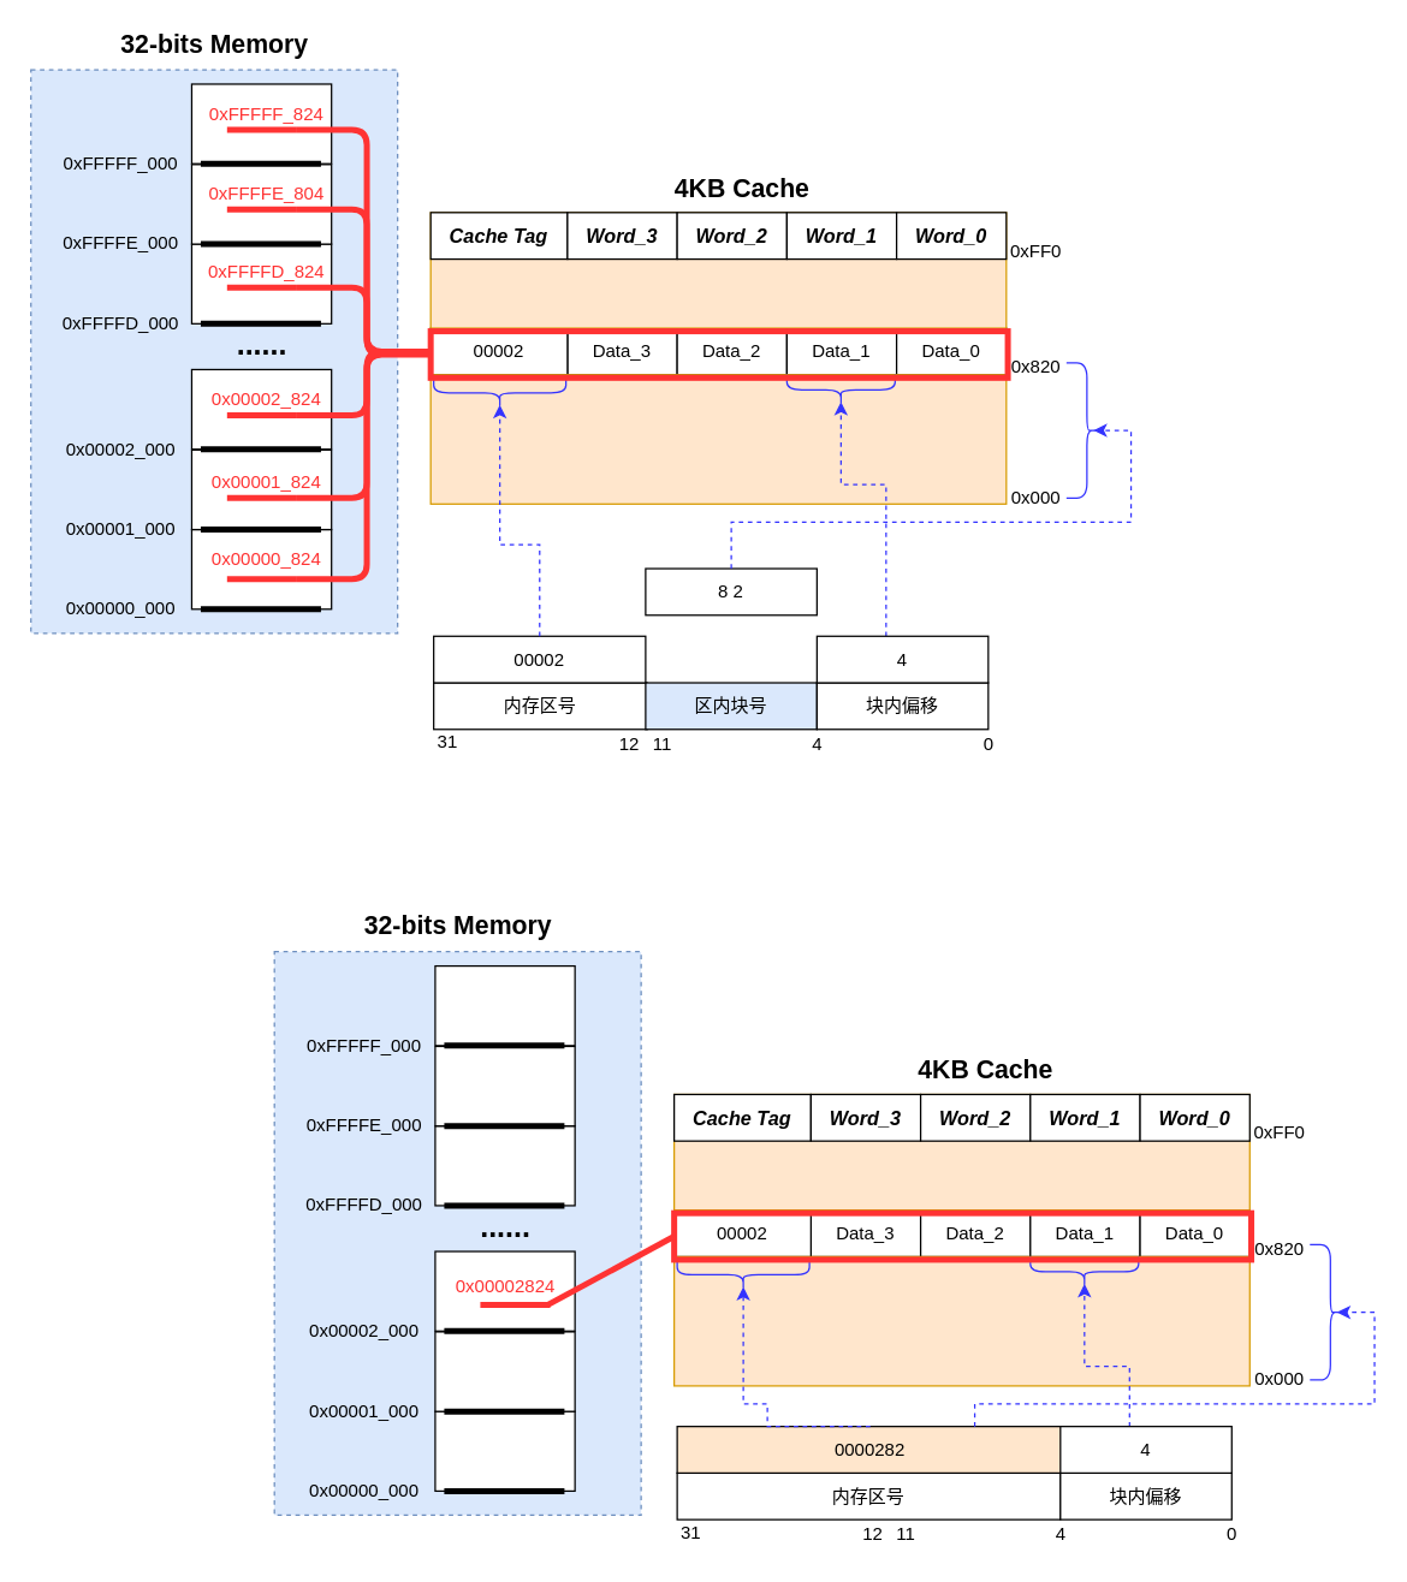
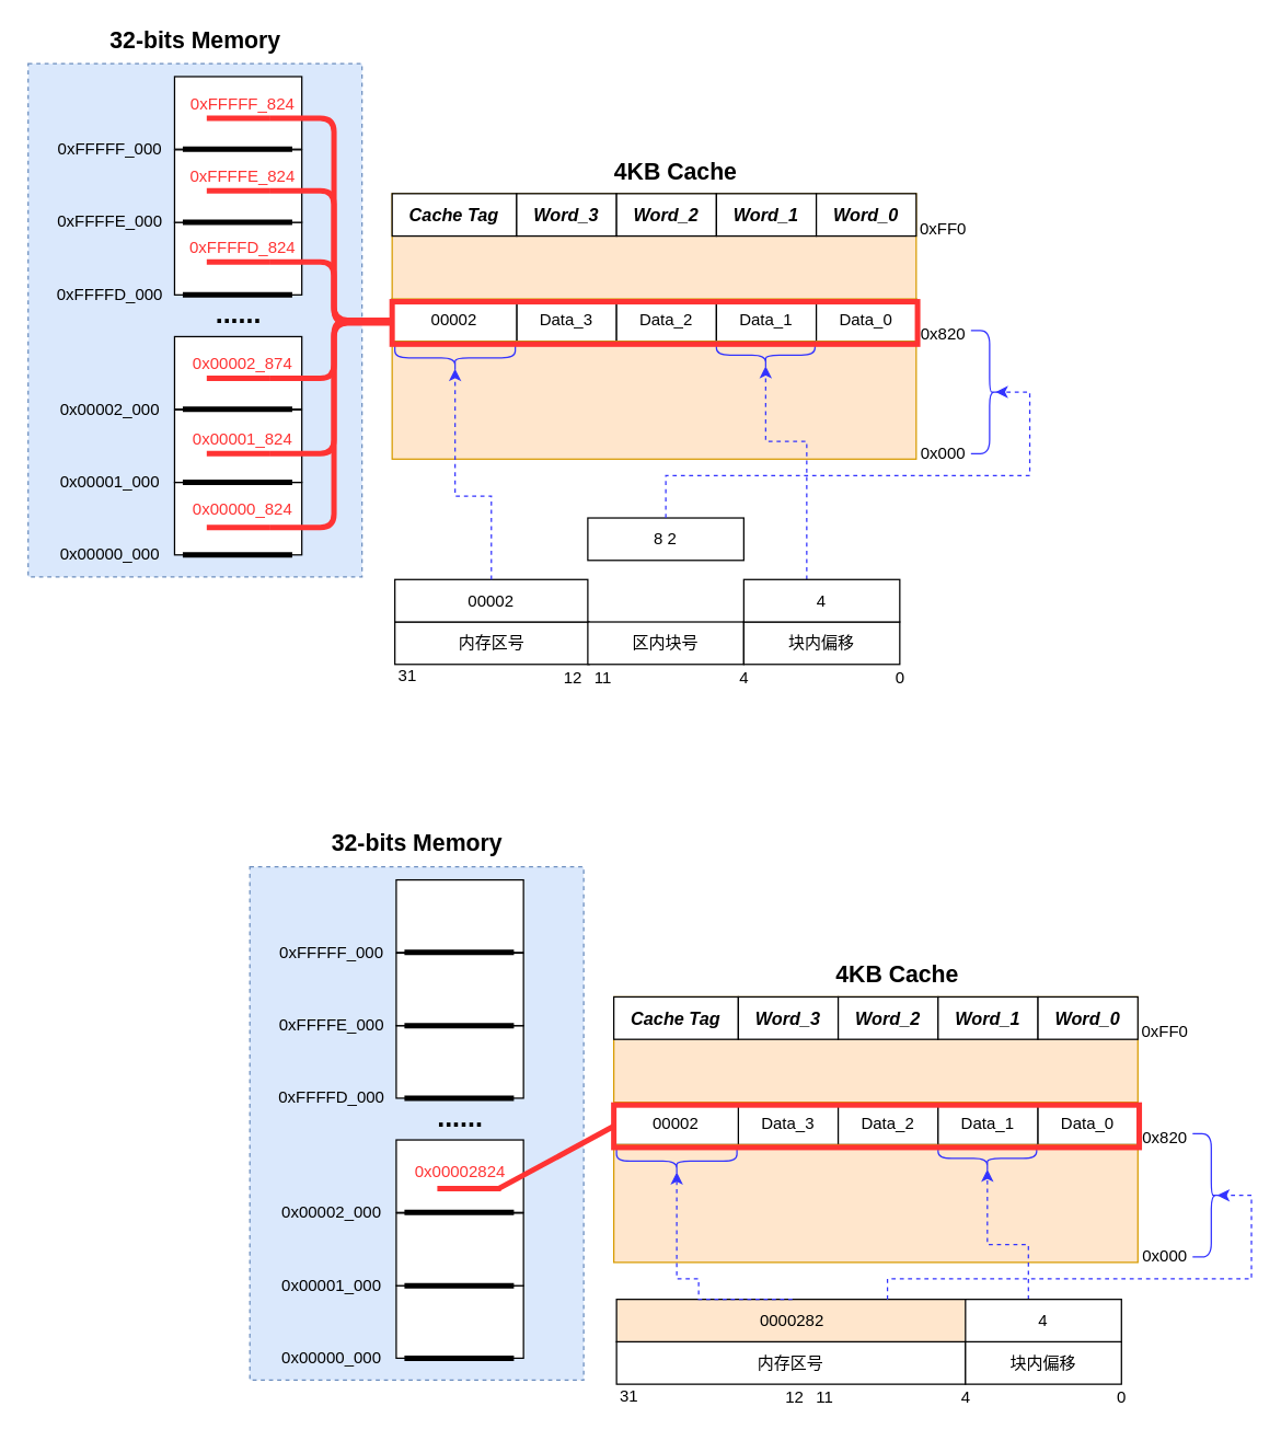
- <mxCell id="25" value="&lt;font color=&quot;#ff3333&quot;&gt;0xFFFFE_804&lt;/font&gt;" style="text;html=1;strokeColor=none;fillColor=none;align=center;verticalAlign=middle;whiteSpace=wrap;rounded=0;" parent="1" vertex="1"><mxGeometry x="157" y="118.5" width="40" height="20" as="geometry" /></mxCell>
+ <mxCell id="25" value="&lt;font color=&quot;#ff3333&quot;&gt;0xFFFFE_824&lt;/font&gt;" style="text;html=1;strokeColor=none;fillColor=none;align=center;verticalAlign=middle;whiteSpace=wrap;rounded=0;" parent="1" vertex="1"><mxGeometry x="157" y="118.5" width="40" height="20" as="geometry" /></mxCell>
- <mxCell id="23" value="&lt;font color=&quot;#ff3333&quot;&gt;0x00002_824&lt;/font&gt;" style="text;html=1;strokeColor=none;fillColor=none;align=center;verticalAlign=middle;whiteSpace=wrap;rounded=0;" parent="1" vertex="1"><mxGeometry x="157" y="256" width="40" height="20" as="geometry" /></mxCell>
+ <mxCell id="23" value="&lt;font color=&quot;#ff3333&quot;&gt;0x00002_874&lt;/font&gt;" style="text;html=1;strokeColor=none;fillColor=none;align=center;verticalAlign=middle;whiteSpace=wrap;rounded=0;" parent="1" vertex="1"><mxGeometry x="157" y="256" width="40" height="20" as="geometry" /></mxCell>
- <mxCell id="49" value="区内块号" style="rounded=0;whiteSpace=wrap;html=1;fillColor=#dae8fc;" parent="1" vertex="1"><mxGeometry x="429" y="454" width="114" height="31" as="geometry" /></mxCell>
+ <mxCell id="49" value="区内块号" style="rounded=0;whiteSpace=wrap;html=1;" parent="1" vertex="1"><mxGeometry x="429" y="454" width="114" height="31" as="geometry" /></mxCell>
